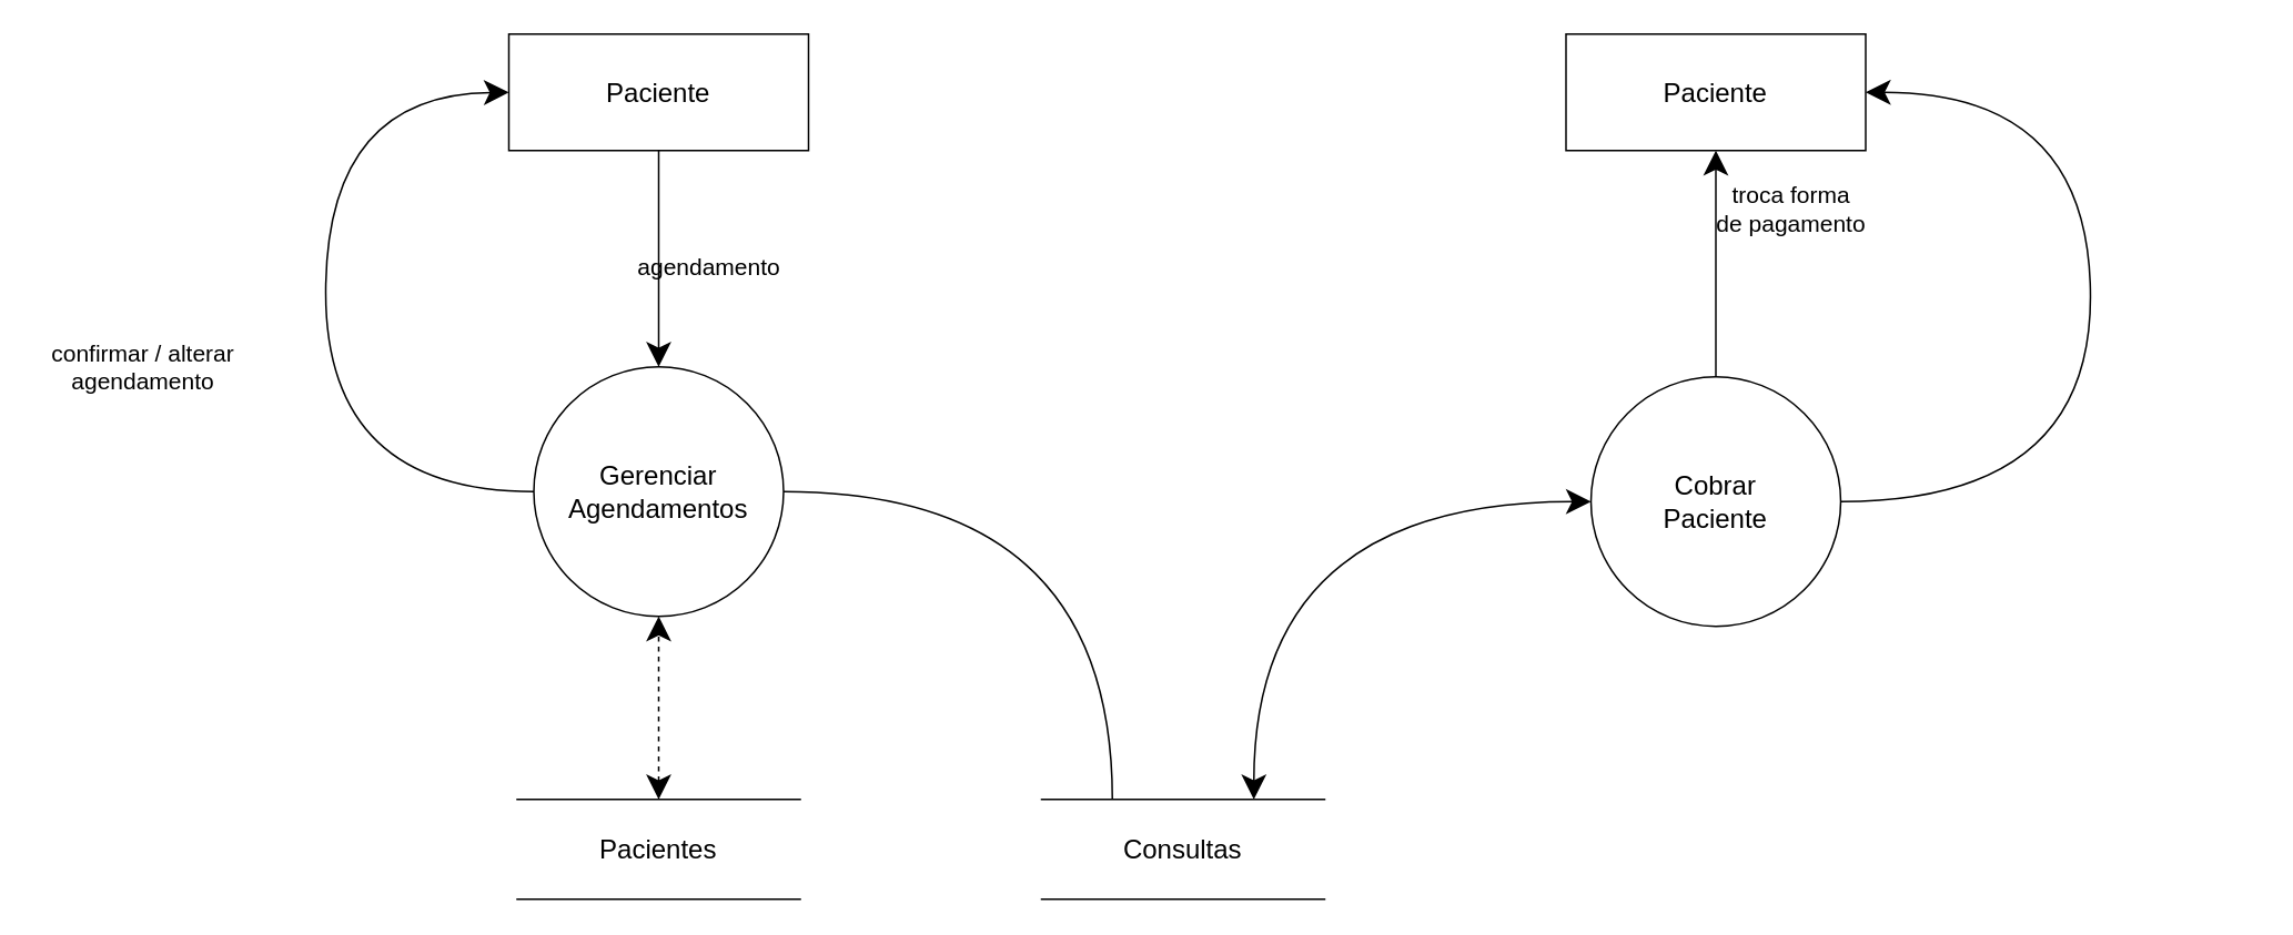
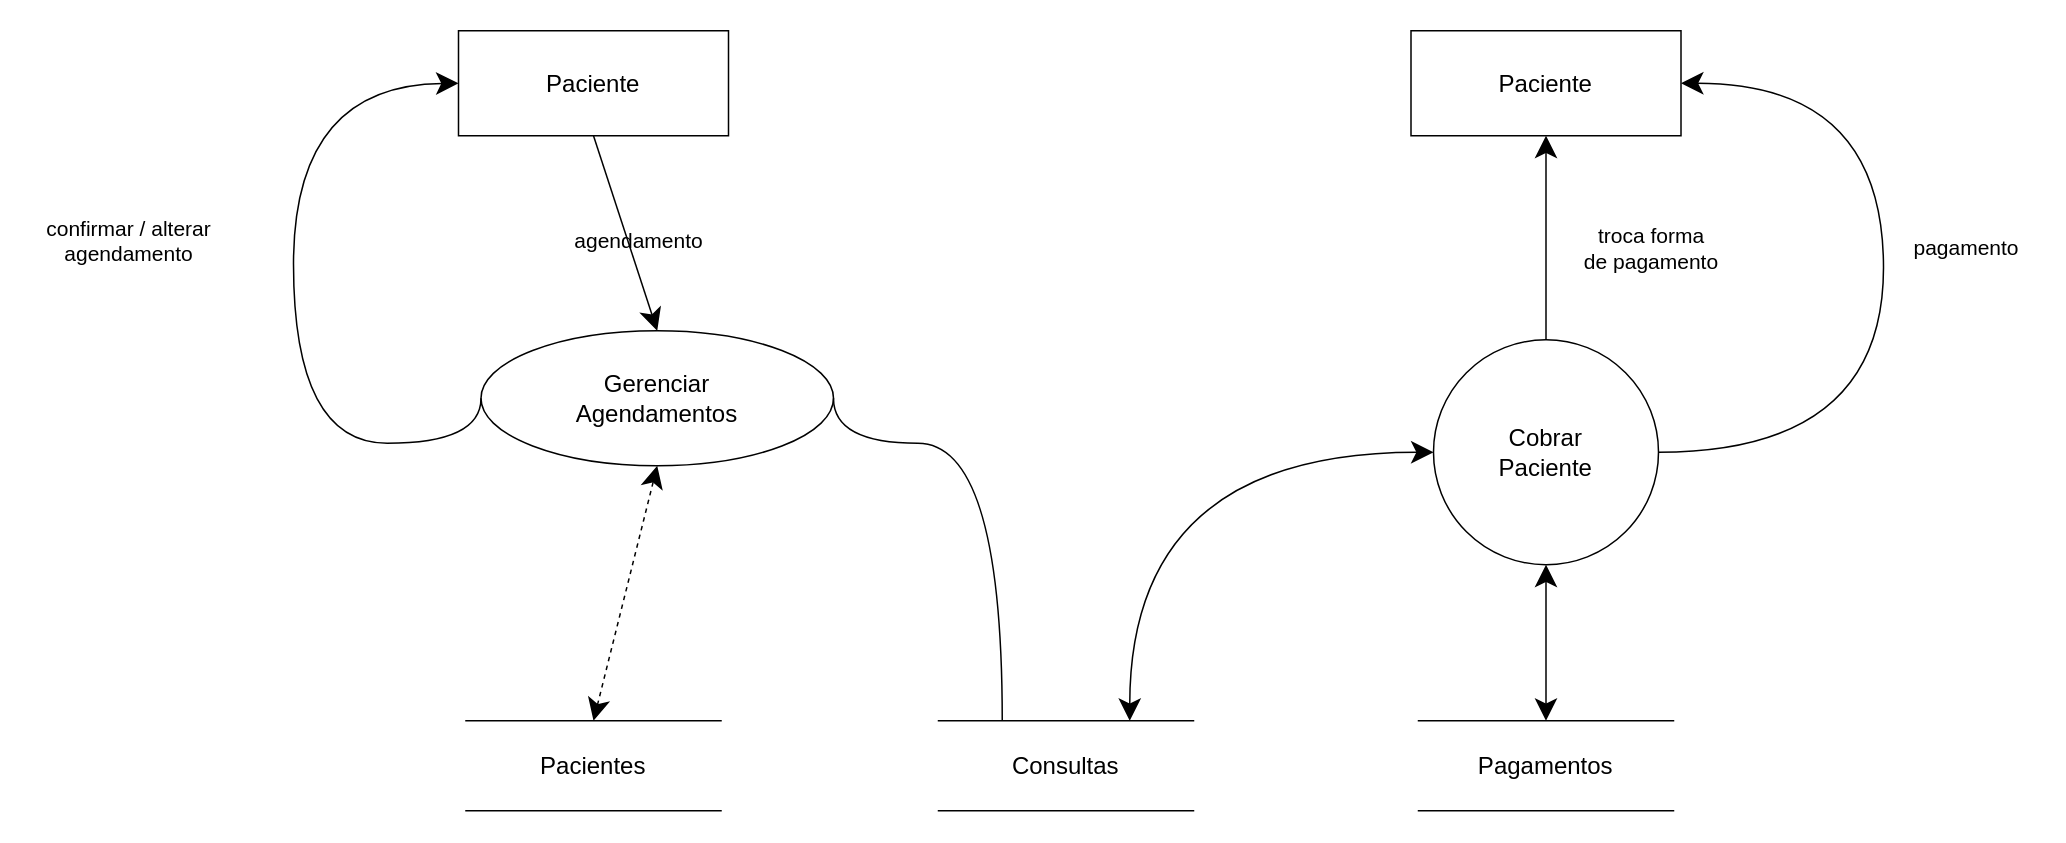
- <mxCell id="16" value="&lt;div style=&quot;font-size: 14px&quot;&gt;&lt;font style=&quot;font-size: 14px&quot;&gt;troca forma&lt;/font&gt;&lt;/div&gt;&lt;div style=&quot;font-size: 14px&quot;&gt;&lt;font style=&quot;font-size: 14px&quot;&gt;de pagamento&lt;br&gt;&lt;/font&gt;&lt;/div&gt;" style="text;html=1;align=center;verticalAlign=middle;resizable=0;points=[];autosize=1;rounded=0;glass=0;shadow=0;strokeWidth=1;perimeterSpacing=0;" vertex="1" parent="1"><mxGeometry x="1020" y="110" width="110" height="30" as="geometry" /></mxCell>
+ <mxCell id="16" value="&lt;div style=&quot;font-size: 14px&quot;&gt;&lt;font style=&quot;font-size: 14px&quot;&gt;troca forma&lt;/font&gt;&lt;/div&gt;&lt;div style=&quot;font-size: 14px&quot;&gt;&lt;font style=&quot;font-size: 14px&quot;&gt;de pagamento&lt;br&gt;&lt;/font&gt;&lt;/div&gt;" style="text;html=1;align=center;verticalAlign=middle;resizable=0;points=[];autosize=1;rounded=0;glass=0;shadow=0;strokeWidth=1;perimeterSpacing=0;" vertex="1" parent="1"><mxGeometry x="1045" y="150" width="110" height="30" as="geometry" /></mxCell>
+ <mxCell id="18" value="&lt;font style=&quot;font-size: 14px&quot;&gt;pagamento&lt;/font&gt;" style="text;html=1;align=center;verticalAlign=middle;resizable=0;points=[];autosize=1;rounded=0;glass=0;shadow=0;strokeWidth=1;perimeterSpacing=0;" vertex="1" parent="1"><mxGeometry x="1265" y="155" width="90" height="20" as="geometry" /></mxCell>
- <mxCell id="20" value="&lt;div style=&quot;font-size: 14px&quot;&gt;&lt;font style=&quot;font-size: 14px&quot;&gt;confirmar / alterar&lt;/font&gt;&lt;/div&gt;&lt;div style=&quot;font-size: 14px&quot;&gt;&lt;font style=&quot;font-size: 14px&quot;&gt;agendamento&lt;br&gt;&lt;/font&gt;&lt;/div&gt;" style="text;html=1;align=center;verticalAlign=middle;resizable=0;points=[];autosize=1;rounded=0;glass=0;shadow=0;strokeWidth=1;perimeterSpacing=0;" vertex="1" parent="1"><mxGeometry x="20" y="205" width="130" height="30" as="geometry" /></mxCell>
+ <mxCell id="20" value="&lt;div style=&quot;font-size: 14px&quot;&gt;&lt;font style=&quot;font-size: 14px&quot;&gt;confirmar / alterar&lt;/font&gt;&lt;/div&gt;&lt;div style=&quot;font-size: 14px&quot;&gt;&lt;font style=&quot;font-size: 14px&quot;&gt;agendamento&lt;br&gt;&lt;/font&gt;&lt;/div&gt;" style="text;html=1;align=center;verticalAlign=middle;resizable=0;points=[];autosize=1;rounded=0;glass=0;shadow=0;strokeWidth=1;perimeterSpacing=0;" vertex="1" parent="1"><mxGeometry x="20" y="145" width="130" height="30" as="geometry" /></mxCell>
- <mxCell id="2" value="&lt;div style=&quot;font-size: 16px&quot;&gt;&lt;font style=&quot;font-size: 16px&quot;&gt;Gerenciar&lt;/font&gt;&lt;/div&gt;&lt;div style=&quot;font-size: 16px&quot;&gt;&lt;font style=&quot;font-size: 16px&quot;&gt;Agendamentos&lt;br&gt;&lt;/font&gt;&lt;/div&gt;" style="ellipse;whiteSpace=wrap;html=1;aspect=fixed;" parent="1" vertex="1"><mxGeometry x="320" y="220" width="150" height="150" as="geometry" /></mxCell>
+ <mxCell id="2" value="&lt;div style=&quot;font-size: 16px&quot;&gt;&lt;font style=&quot;font-size: 16px&quot;&gt;Gerenciar&lt;/font&gt;&lt;/div&gt;&lt;div style=&quot;font-size: 16px&quot;&gt;&lt;font style=&quot;font-size: 16px&quot;&gt;Agendamentos&lt;br&gt;&lt;/font&gt;&lt;/div&gt;" style="ellipse;whiteSpace=wrap;html=1;aspect=fixed;" parent="1" vertex="1"><mxGeometry x="320" y="220" width="235" height="90" as="geometry" /></mxCell>
+ <mxCell id="13" value="" style="endArrow=classic;html=1;exitX=0.5;exitY=1;exitDx=0;exitDy=0;entryX=0.5;entryY=0;entryDx=0;entryDy=0;endSize=12;startArrow=classic;startFill=1;startSize=12;" parent="1" source="4" target="11" edge="1"><mxGeometry width="50" height="50" relative="1" as="geometry"><mxPoint x="860" y="300" as="sourcePoint" /><mxPoint x="910" y="250" as="targetPoint" /></mxGeometry></mxCell>
+ <mxCell id="11" value="&lt;font style=&quot;font-size: 16px&quot;&gt;Pagamentos&lt;/font&gt;" style="shape=partialRectangle;whiteSpace=wrap;html=1;left=0;right=0;fillColor=none;" parent="1" vertex="1"><mxGeometry x="945" y="480" width="170" height="60" as="geometry" /></mxCell>
